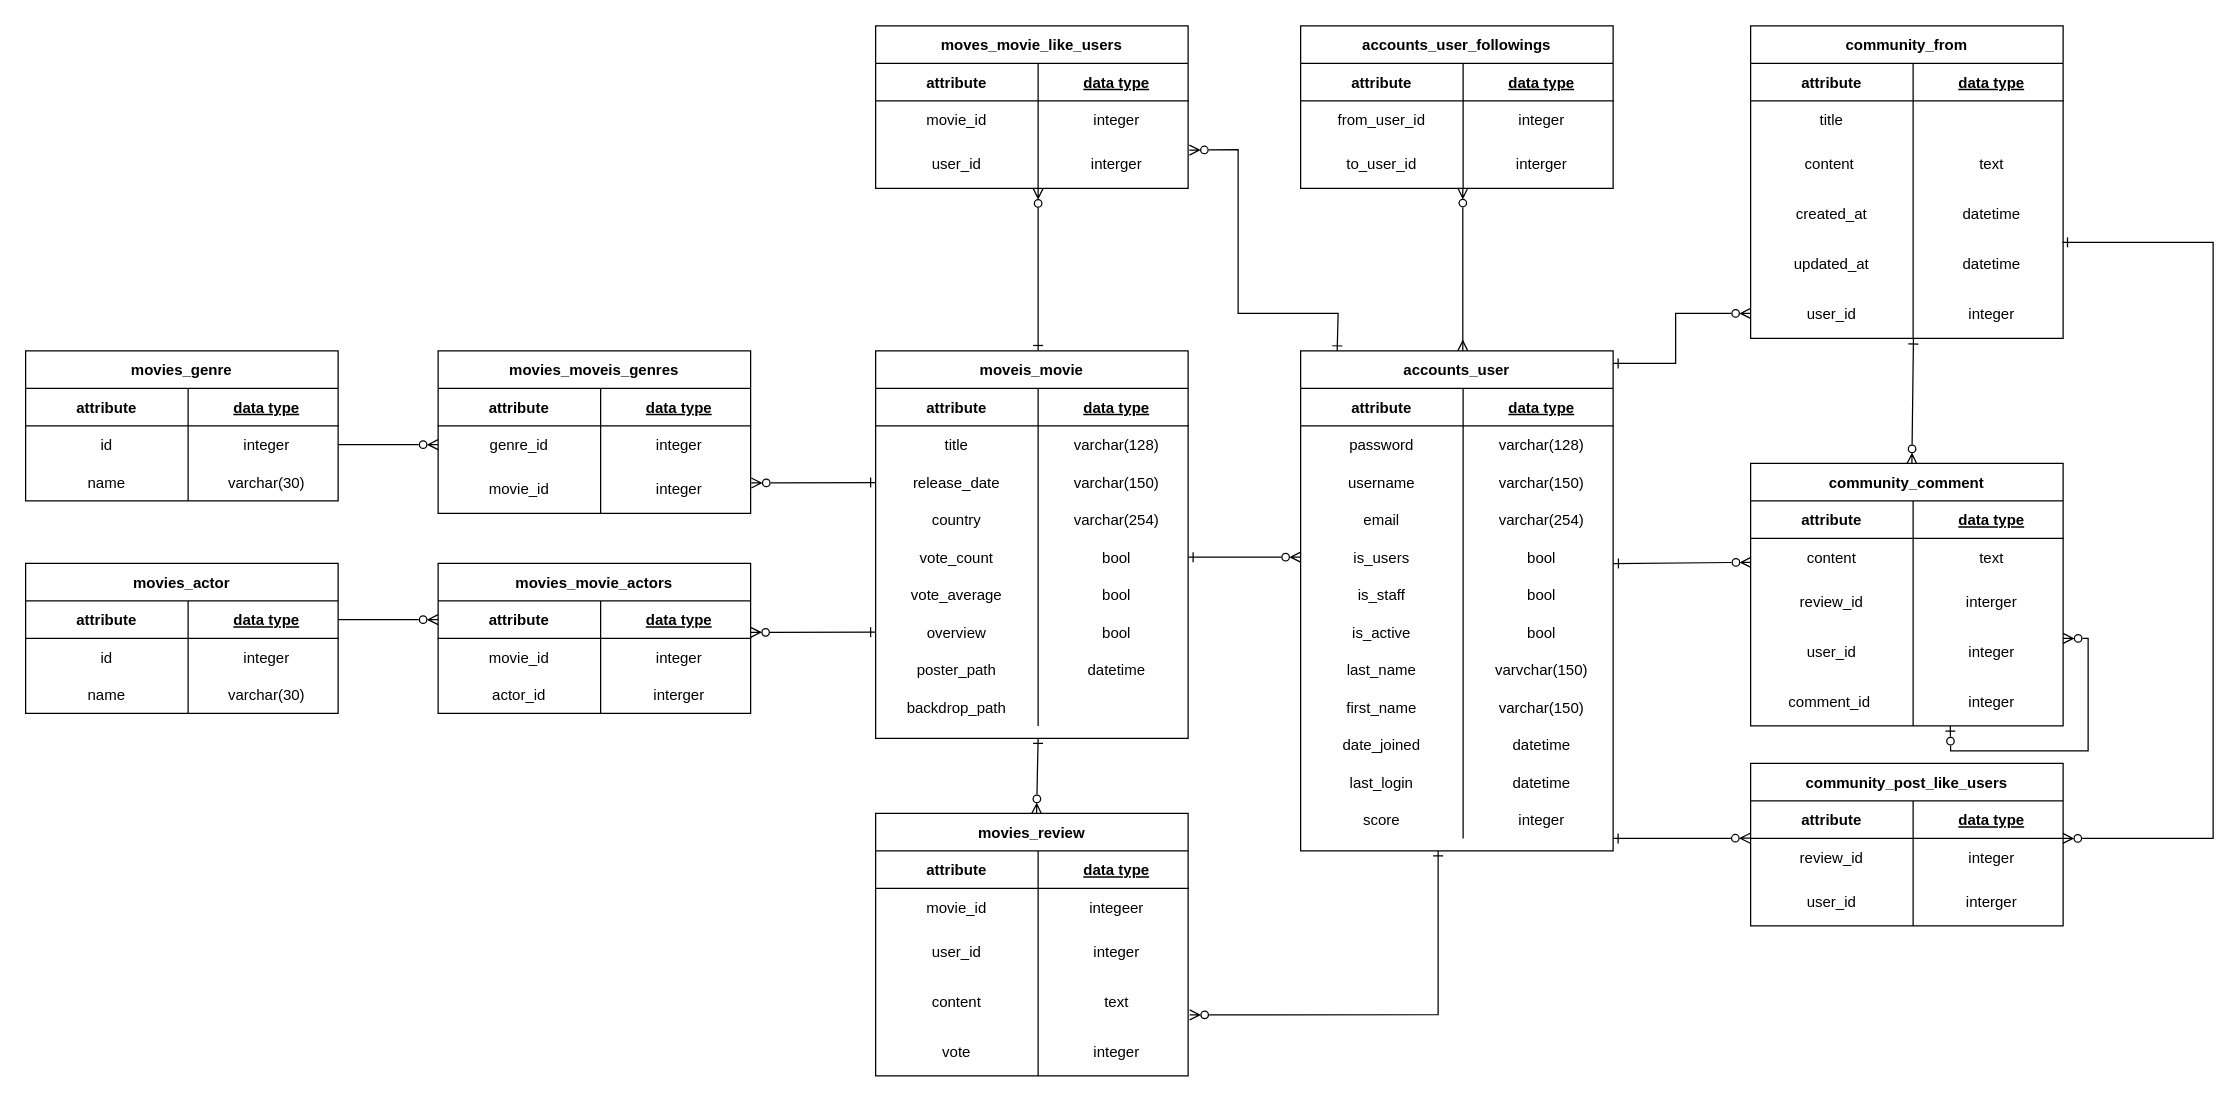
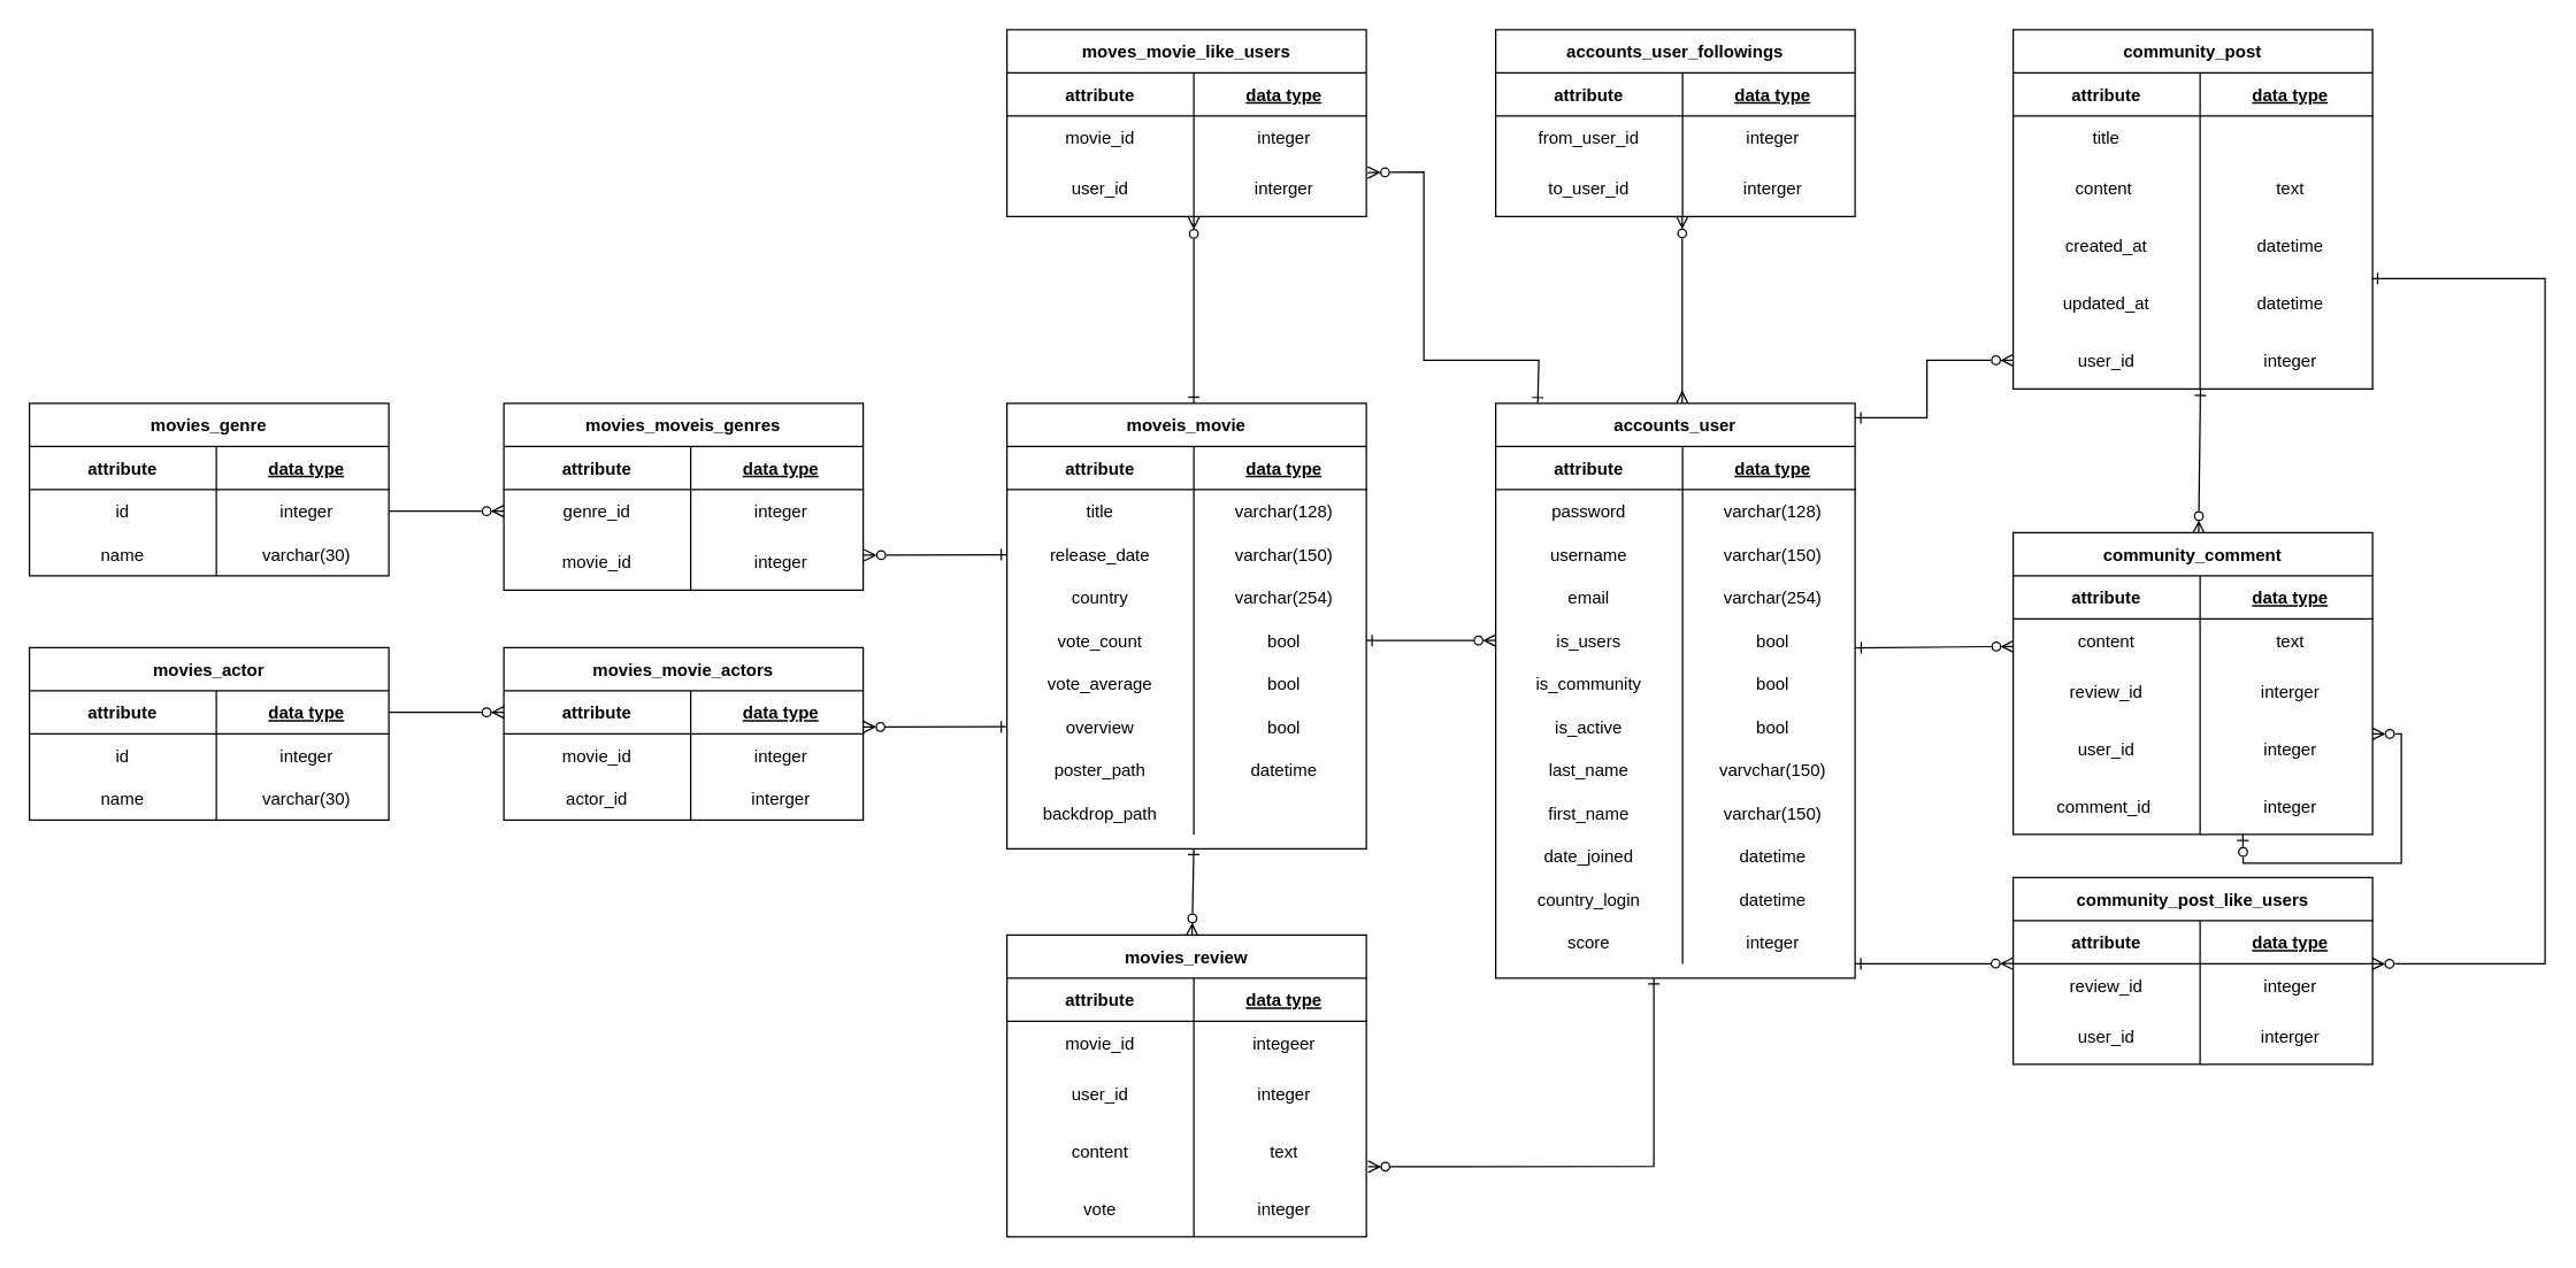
- <mxCell id="83" value="community_from" style="shape=table;startSize=30;container=1;collapsible=1;childLayout=tableLayout;fixedRows=1;rowLines=0;fontStyle=1;align=center;resizeLast=1;" vertex="1" parent="1"><mxGeometry x="1400" y="20" width="250" height="250" as="geometry" /></mxCell>
+ <mxCell id="83" value="community_post" style="shape=table;startSize=30;container=1;collapsible=1;childLayout=tableLayout;fixedRows=1;rowLines=0;fontStyle=1;align=center;resizeLast=1;" vertex="1" parent="1"><mxGeometry x="1400" y="20" width="250" height="250" as="geometry" /></mxCell>
- <mxCell id="34" value="is_staff" style="shape=partialRectangle;overflow=hidden;connectable=0;fillColor=none;top=0;left=0;bottom=0;right=0;align=center;" vertex="1" parent="33"><mxGeometry width="130" height="30" as="geometry"><mxRectangle width="130" height="30" as="alternateBounds" /></mxGeometry></mxCell>
+ <mxCell id="34" value="is_community" style="shape=partialRectangle;overflow=hidden;connectable=0;fillColor=none;top=0;left=0;bottom=0;right=0;align=center;" vertex="1" parent="33"><mxGeometry width="130" height="30" as="geometry"><mxRectangle width="130" height="30" as="alternateBounds" /></mxGeometry></mxCell>
- <mxCell id="50" value="last_login" style="shape=partialRectangle;overflow=hidden;connectable=0;fillColor=none;top=0;left=0;bottom=0;right=0;align=center;" vertex="1" parent="49"><mxGeometry width="130" height="30" as="geometry"><mxRectangle width="130" height="30" as="alternateBounds" /></mxGeometry></mxCell>
+ <mxCell id="50" value="country_login" style="shape=partialRectangle;overflow=hidden;connectable=0;fillColor=none;top=0;left=0;bottom=0;right=0;align=center;" vertex="1" parent="49"><mxGeometry width="130" height="30" as="geometry"><mxRectangle width="130" height="30" as="alternateBounds" /></mxGeometry></mxCell>
